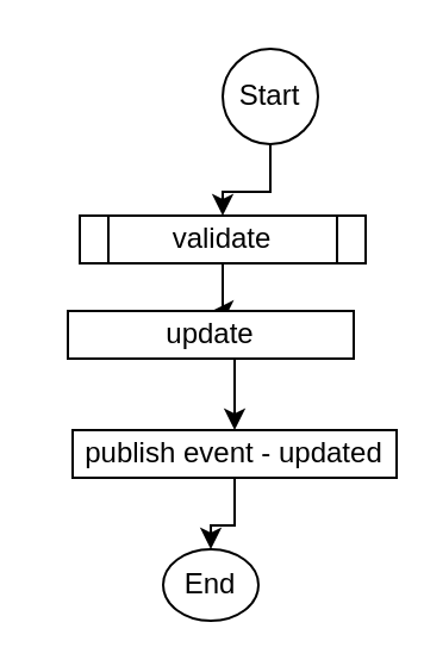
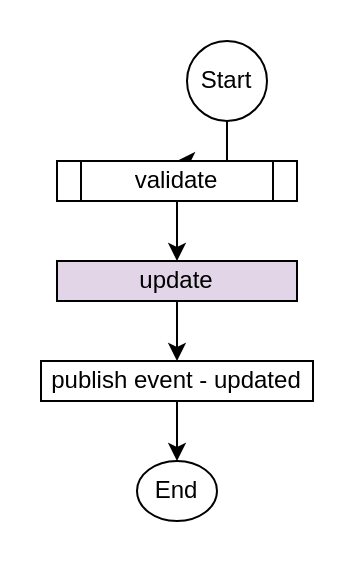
- <mxCell id="5" value="&lt;span&gt;validate&lt;/span&gt;" style="shape=process;whiteSpace=wrap;html=1;backgroundOutline=1;" vertex="1" parent="1"><mxGeometry x="33" y="90" width="120" height="20" as="geometry" /></mxCell>
+ <mxCell id="5" value="&lt;span&gt;validate&lt;/span&gt;" style="shape=process;whiteSpace=wrap;html=1;backgroundOutline=1;" vertex="1" parent="1"><mxGeometry x="28" y="80" width="120" height="20" as="geometry" /></mxCell>
- <mxCell id="10" value="update" style="rounded=0;whiteSpace=wrap;html=1;" vertex="1" parent="1"><mxGeometry x="28" y="130" width="120" height="20" as="geometry" /></mxCell>
+ <mxCell id="10" value="update" style="rounded=0;whiteSpace=wrap;html=1;fillColor=#e1d5e7;" vertex="1" parent="1"><mxGeometry x="28" y="130" width="120" height="20" as="geometry" /></mxCell>
- <mxCell id="9" value="publish event - updated" style="rounded=0;whiteSpace=wrap;html=1;" vertex="1" parent="1"><mxGeometry x="30" y="180" width="136" height="20" as="geometry" /></mxCell>
+ <mxCell id="9" value="publish event - updated" style="rounded=0;whiteSpace=wrap;html=1;" vertex="1" parent="1"><mxGeometry x="20" y="180" width="136" height="20" as="geometry" /></mxCell>
